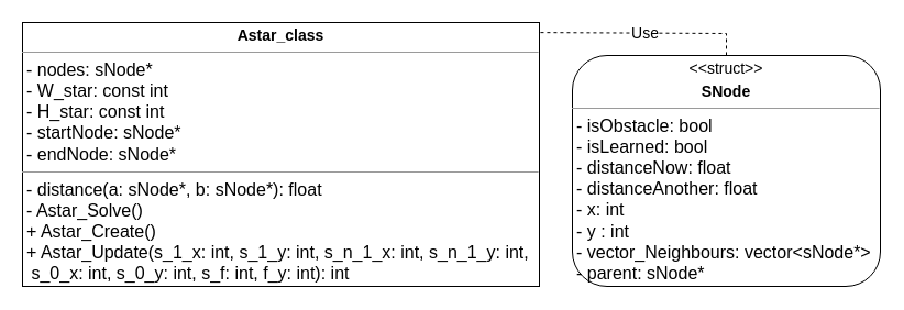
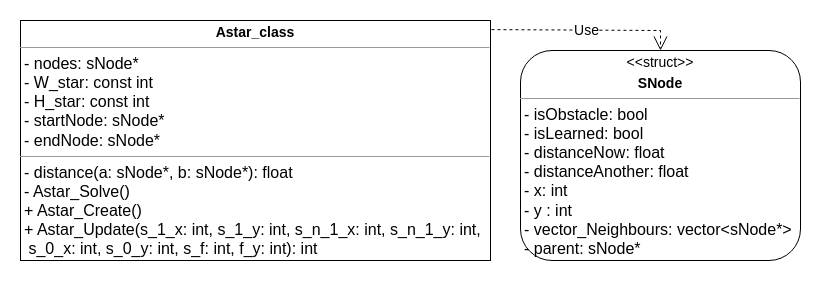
- <mxCell id="4" value="Use" style="endArrow=none;endSize=12;dashed=1;html=1;rounded=0;fontSize=14;exitX=1.002;exitY=0.038;exitDx=0;exitDy=0;entryX=0.5;entryY=0;entryDx=0;entryDy=0;exitPerimeter=0;" parent="1" source="2" target="3" edge="1"><mxGeometry width="160" relative="1" as="geometry"><mxPoint x="330" y="380" as="sourcePoint" /><mxPoint x="490" y="380" as="targetPoint" /><Array as="points"><mxPoint x="660" y="30" /></Array></mxGeometry></mxCell>
+ <mxCell id="4" value="Use" style="endArrow=open;endSize=12;dashed=1;html=1;rounded=0;fontSize=14;exitX=1.002;exitY=0.038;exitDx=0;exitDy=0;entryX=0.5;entryY=0;entryDx=0;entryDy=0;exitPerimeter=0;" parent="1" source="2" target="3" edge="1"><mxGeometry width="160" relative="1" as="geometry"><mxPoint x="330" y="380" as="sourcePoint" /><mxPoint x="490" y="380" as="targetPoint" /><Array as="points"><mxPoint x="660" y="30" /></Array></mxGeometry></mxCell>
